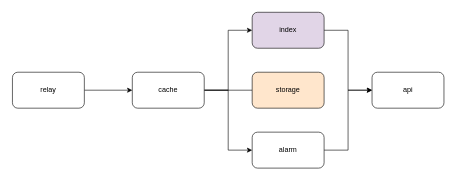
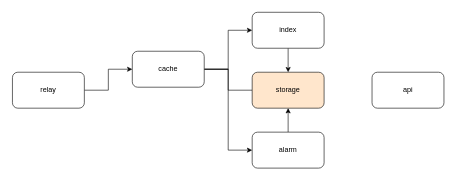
- <mxCell id="10" value="index" style="rounded=1;whiteSpace=wrap;html=1;fillColor=#e1d5e7;" vertex="1" parent="1"><mxGeometry x="420" y="20" width="120" height="60" as="geometry" /></mxCell>
+ <mxCell id="10" value="index" style="rounded=1;whiteSpace=wrap;html=1;" vertex="1" parent="1"><mxGeometry x="420" y="20" width="120" height="60" as="geometry" /></mxCell>
- <mxCell id="9" style="edgeStyle=orthogonalEdgeStyle;rounded=0;orthogonalLoop=1;jettySize=auto;html=1;entryX=0;entryY=0.5;entryDx=0;entryDy=0;" edge="1" parent="1" source="10" target="11"><mxGeometry relative="1" as="geometry" /></mxCell>
+ <mxCell id="9" style="edgeStyle=orthogonalEdgeStyle;rounded=0;orthogonalLoop=1;jettySize=auto;html=1;" edge="1" parent="1" source="10" target="8"><mxGeometry relative="1" as="geometry" /></mxCell>
- <mxCell id="7" value="cache" style="rounded=1;whiteSpace=wrap;html=1;" vertex="1" parent="1"><mxGeometry x="220" y="120" width="120" height="60" as="geometry" /></mxCell>
+ <mxCell id="7" value="cache" style="rounded=1;whiteSpace=wrap;html=1;" vertex="1" parent="1"><mxGeometry x="220" y="85" width="120" height="60" as="geometry" /></mxCell>
- <mxCell id="12" style="edgeStyle=orthogonalEdgeStyle;rounded=0;orthogonalLoop=1;jettySize=auto;html=1;entryX=0;entryY=0.5;entryDx=0;entryDy=0;" edge="1" parent="1" source="13" target="11"><mxGeometry relative="1" as="geometry" /></mxCell>
+ <mxCell id="12" style="edgeStyle=orthogonalEdgeStyle;rounded=0;orthogonalLoop=1;jettySize=auto;html=1;" edge="1" parent="1" source="13" target="8"><mxGeometry relative="1" as="geometry" /></mxCell>
